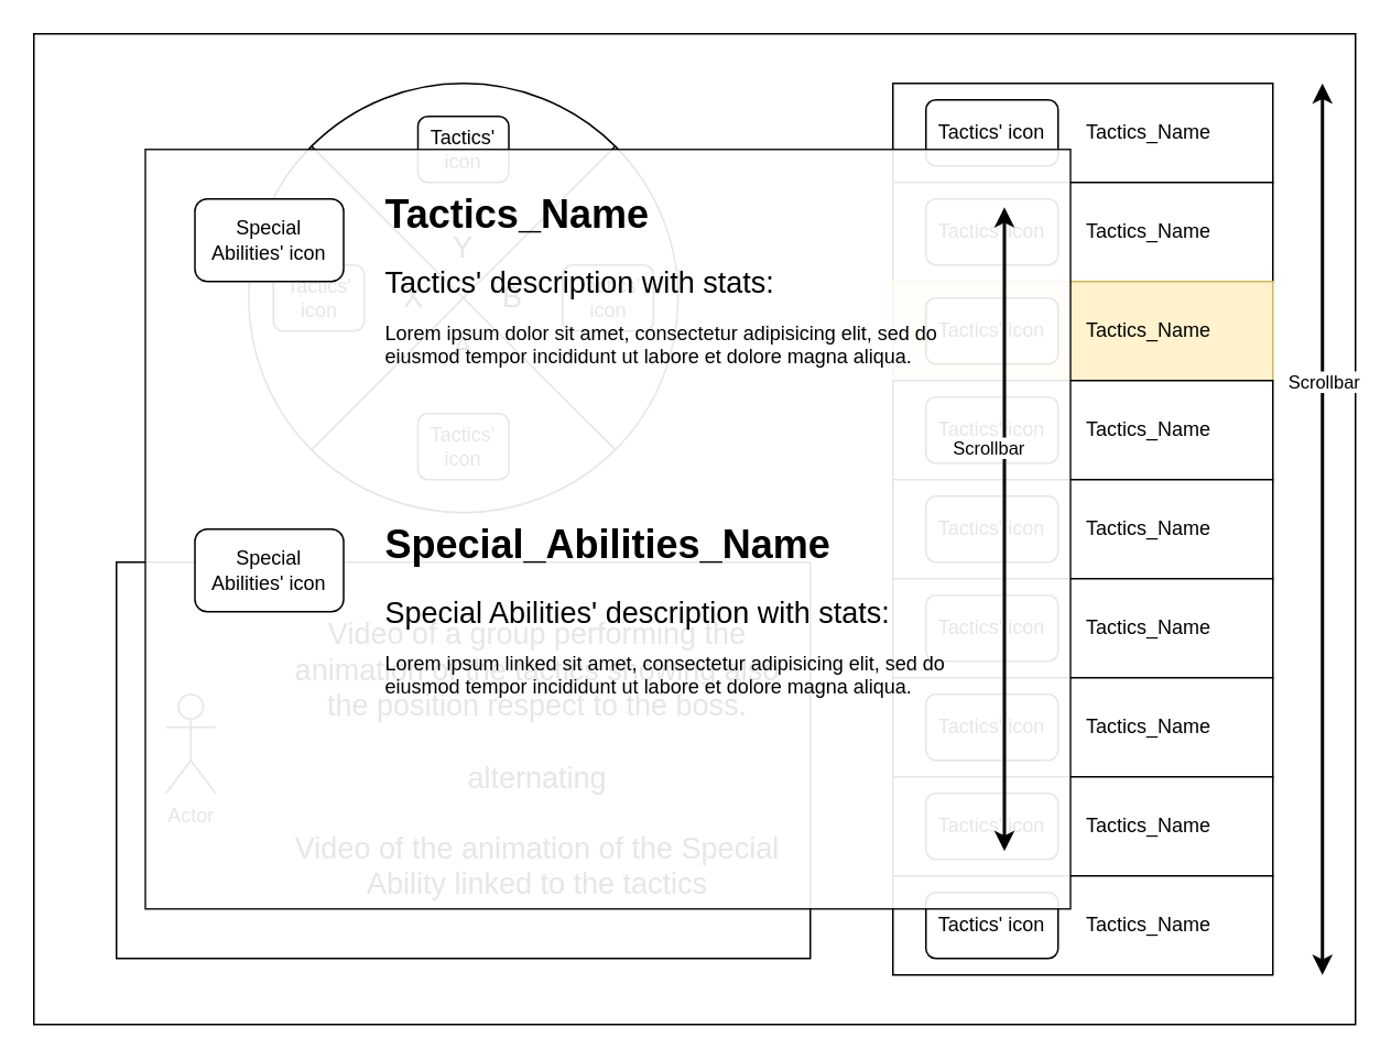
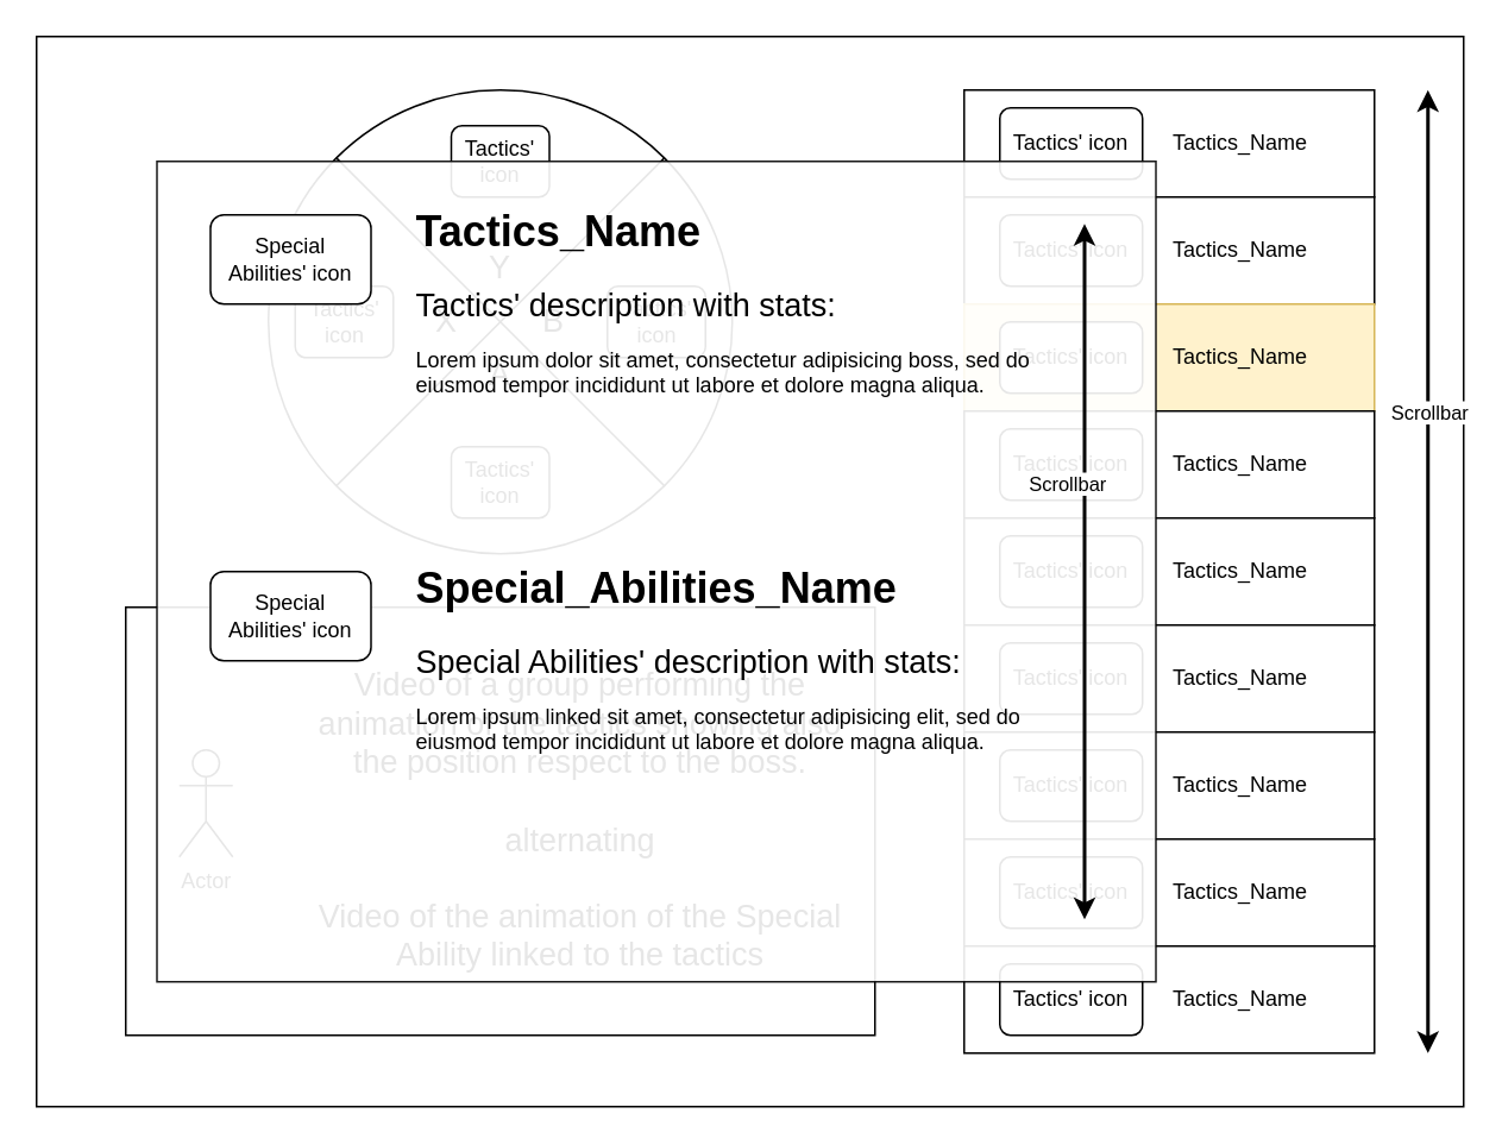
- <mxCell id="67" value="&lt;h1&gt;Tactics_Name&lt;/h1&gt;&lt;p&gt;&lt;font style=&quot;font-size: 18px&quot;&gt;Tactics' description with stats:&lt;/font&gt;&lt;/p&gt;&lt;p&gt;Lorem ipsum dolor sit amet, consectetur adipisicing elit, sed do eiusmod tempor incididunt ut labore et dolore magna aliqua.&lt;/p&gt;" style="text;html=1;strokeColor=none;fillColor=none;spacing=5;spacingTop=-20;whiteSpace=wrap;overflow=hidden;rounded=0;opacity=80;" parent="65" vertex="1"><mxGeometry x="140" y="20" width="390" height="120" as="geometry" /></mxCell>
+ <mxCell id="67" value="&lt;h1&gt;Tactics_Name&lt;/h1&gt;&lt;p&gt;&lt;font style=&quot;font-size: 18px&quot;&gt;Tactics' description with stats:&lt;/font&gt;&lt;/p&gt;&lt;p&gt;Lorem ipsum dolor sit amet, consectetur adipisicing boss, sed do eiusmod tempor incididunt ut labore et dolore magna aliqua.&lt;/p&gt;" style="text;html=1;strokeColor=none;fillColor=none;spacing=5;spacingTop=-20;whiteSpace=wrap;overflow=hidden;rounded=0;opacity=80;" parent="65" vertex="1"><mxGeometry x="140" y="20" width="390" height="120" as="geometry" /></mxCell>
